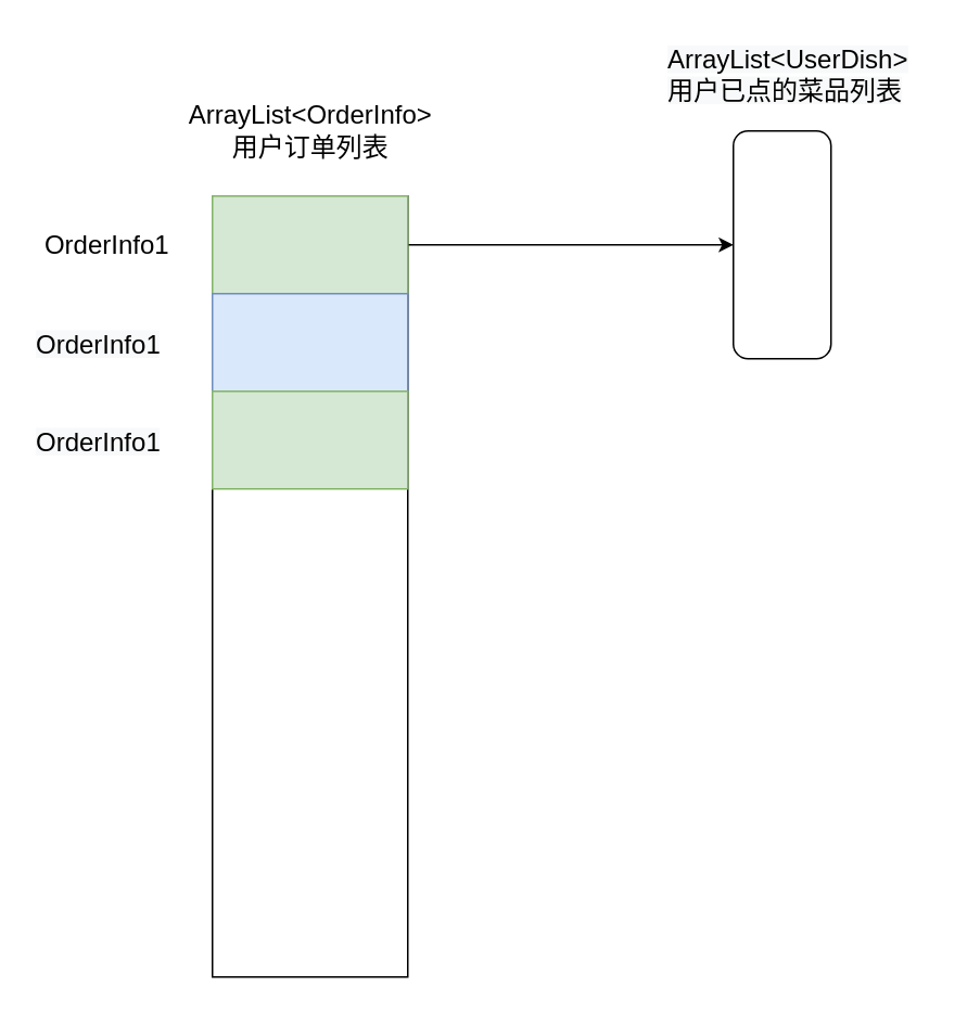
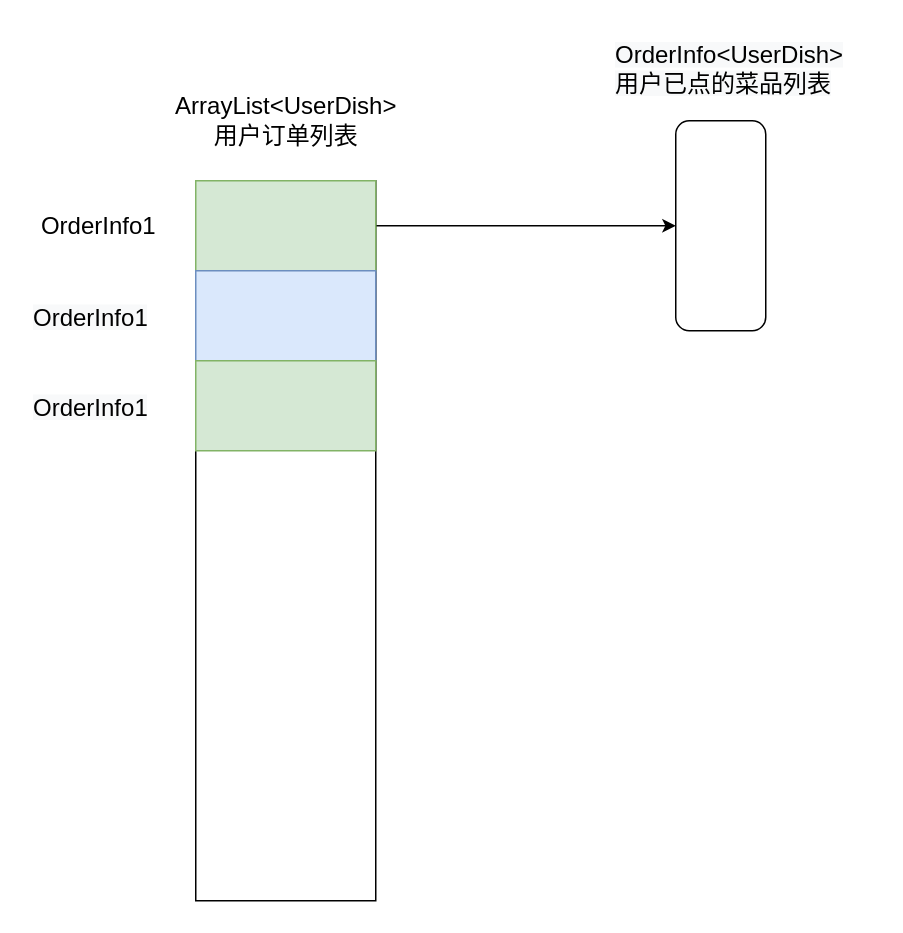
- <mxCell id="9" value="&lt;span style=&quot;color: rgb(0, 0, 0); font-family: Helvetica; font-size: 16px; font-style: normal; font-variant-ligatures: normal; font-variant-caps: normal; font-weight: 400; letter-spacing: normal; orphans: 2; text-align: center; text-indent: 0px; text-transform: none; widows: 2; word-spacing: 0px; -webkit-text-stroke-width: 0px; background-color: rgb(248, 249, 250); text-decoration-thickness: initial; text-decoration-style: initial; text-decoration-color: initial; float: none; display: inline !important;&quot;&gt;ArrayList&amp;lt;UserDish&amp;gt;&lt;br&gt;用户已点的菜品列表&lt;br&gt;&lt;/span&gt;" style="text;whiteSpace=wrap;html=1;fontSize=16;" vertex="1" parent="1"><mxGeometry x="407.5" y="20" width="172.5" height="50" as="geometry" /></mxCell>
+ <mxCell id="9" value="&lt;span style=&quot;color: rgb(0, 0, 0); font-family: Helvetica; font-size: 16px; font-style: normal; font-variant-ligatures: normal; font-variant-caps: normal; font-weight: 400; letter-spacing: normal; orphans: 2; text-align: center; text-indent: 0px; text-transform: none; widows: 2; word-spacing: 0px; -webkit-text-stroke-width: 0px; background-color: rgb(248, 249, 250); text-decoration-thickness: initial; text-decoration-style: initial; text-decoration-color: initial; float: none; display: inline !important;&quot;&gt;OrderInfo&amp;lt;UserDish&amp;gt;&lt;br&gt;用户已点的菜品列表&lt;br&gt;&lt;/span&gt;" style="text;whiteSpace=wrap;html=1;fontSize=16;" vertex="1" parent="1"><mxGeometry x="407.5" y="20" width="172.5" height="50" as="geometry" /></mxCell>
- <mxCell id="8" value="&lt;span style=&quot;font-size: 16px;&quot;&gt;ArrayList&amp;lt;OrderInfo&amp;gt;&lt;br&gt;用户订单列表&lt;br&gt;&lt;/span&gt;" style="text;html=1;align=center;verticalAlign=middle;resizable=0;points=[];autosize=1;strokeColor=none;fillColor=none;" vertex="1" parent="1"><mxGeometry x="110" y="60" width="160" height="40" as="geometry" /></mxCell>
+ <mxCell id="8" value="&lt;span style=&quot;font-size: 16px;&quot;&gt;ArrayList&amp;lt;UserDish&amp;gt;&lt;br&gt;用户订单列表&lt;br&gt;&lt;/span&gt;" style="text;html=1;align=center;verticalAlign=middle;resizable=0;points=[];autosize=1;strokeColor=none;fillColor=none;" vertex="1" parent="1"><mxGeometry x="110" y="60" width="160" height="40" as="geometry" /></mxCell>
